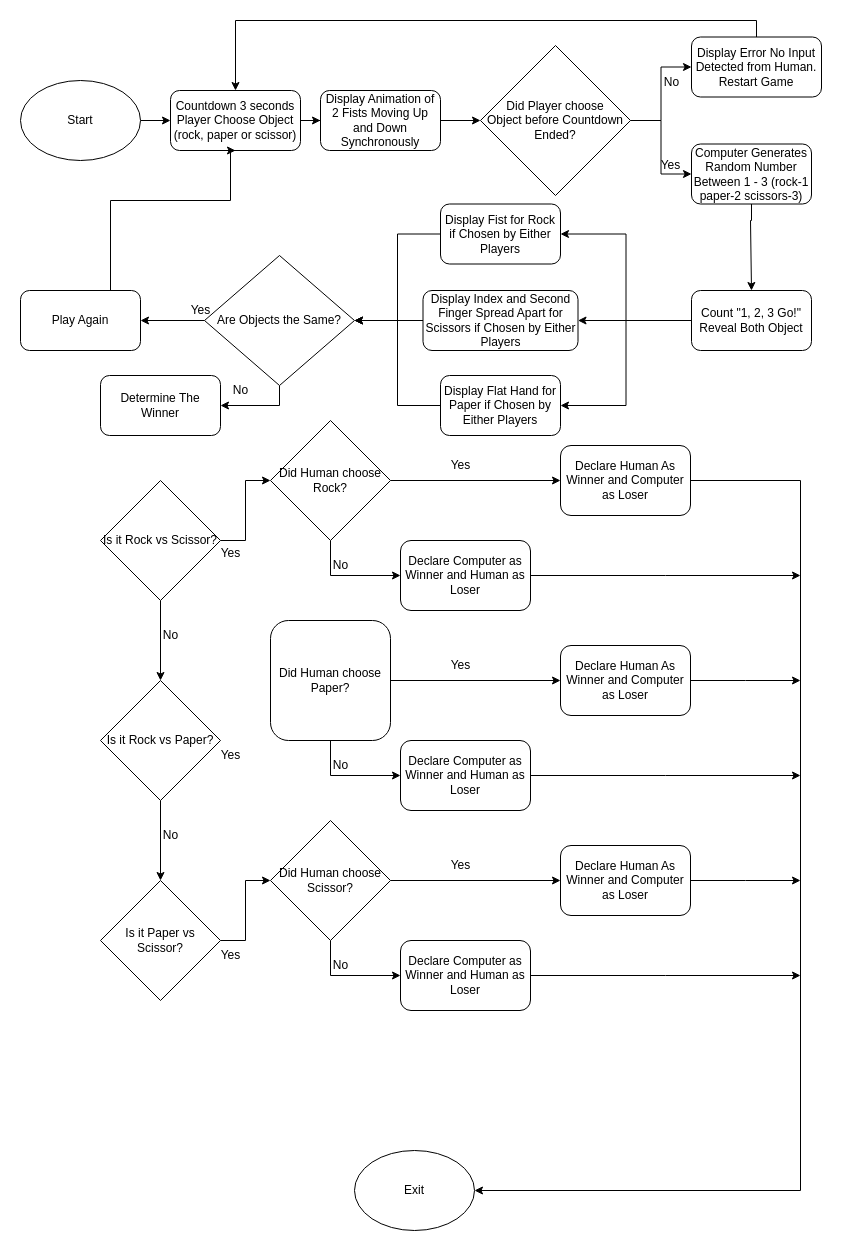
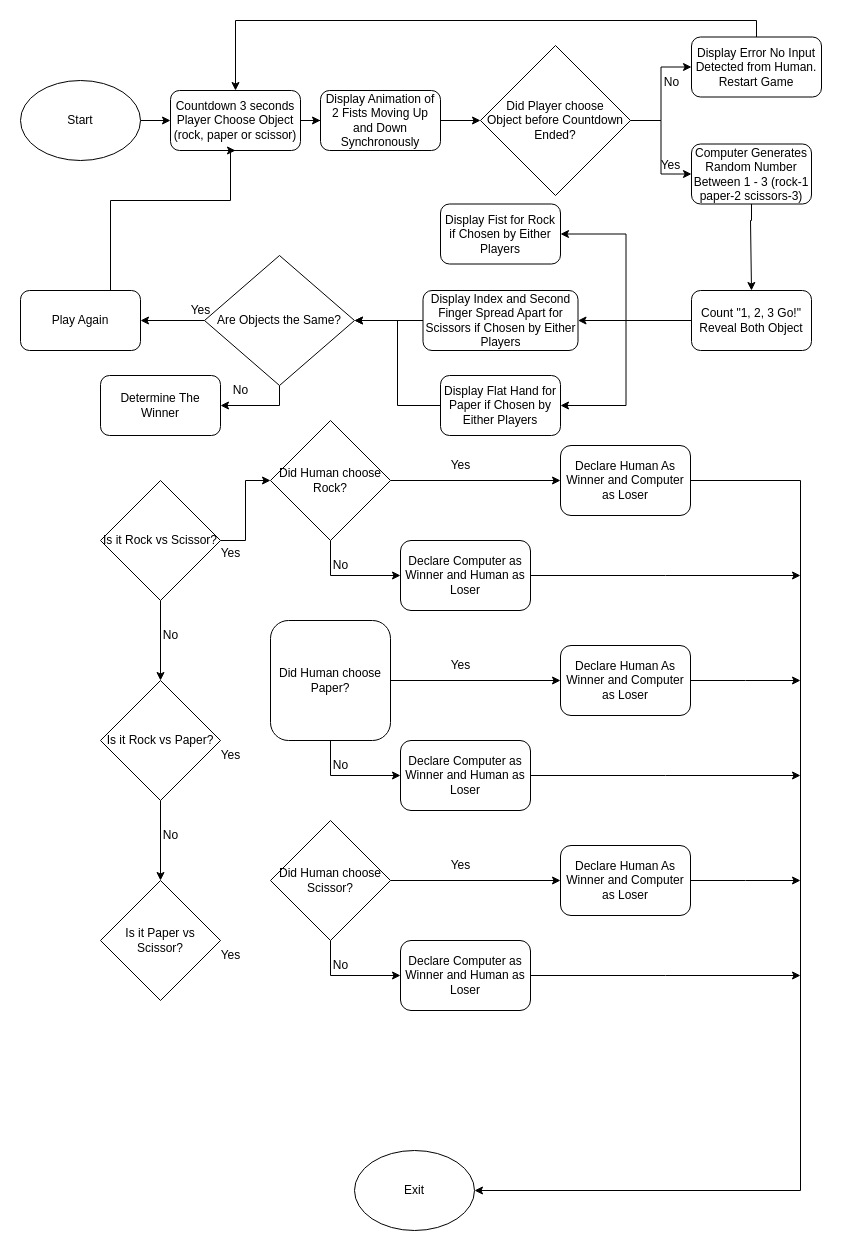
- <mxCell id="69" style="edgeStyle=orthogonalEdgeStyle;rounded=0;orthogonalLoop=1;jettySize=auto;html=1;entryX=1;entryY=0.5;entryDx=0;entryDy=0;" edge="1" parent="1" source="70" target="13"><mxGeometry relative="1" as="geometry" /></mxCell>
- <mxCell id="24" style="edgeStyle=orthogonalEdgeStyle;rounded=0;orthogonalLoop=1;jettySize=auto;html=1;entryX=0;entryY=0.5;entryDx=0;entryDy=0;" parent="1" source="25" target="31" edge="1"><mxGeometry relative="1" as="geometry" /></mxCell>
